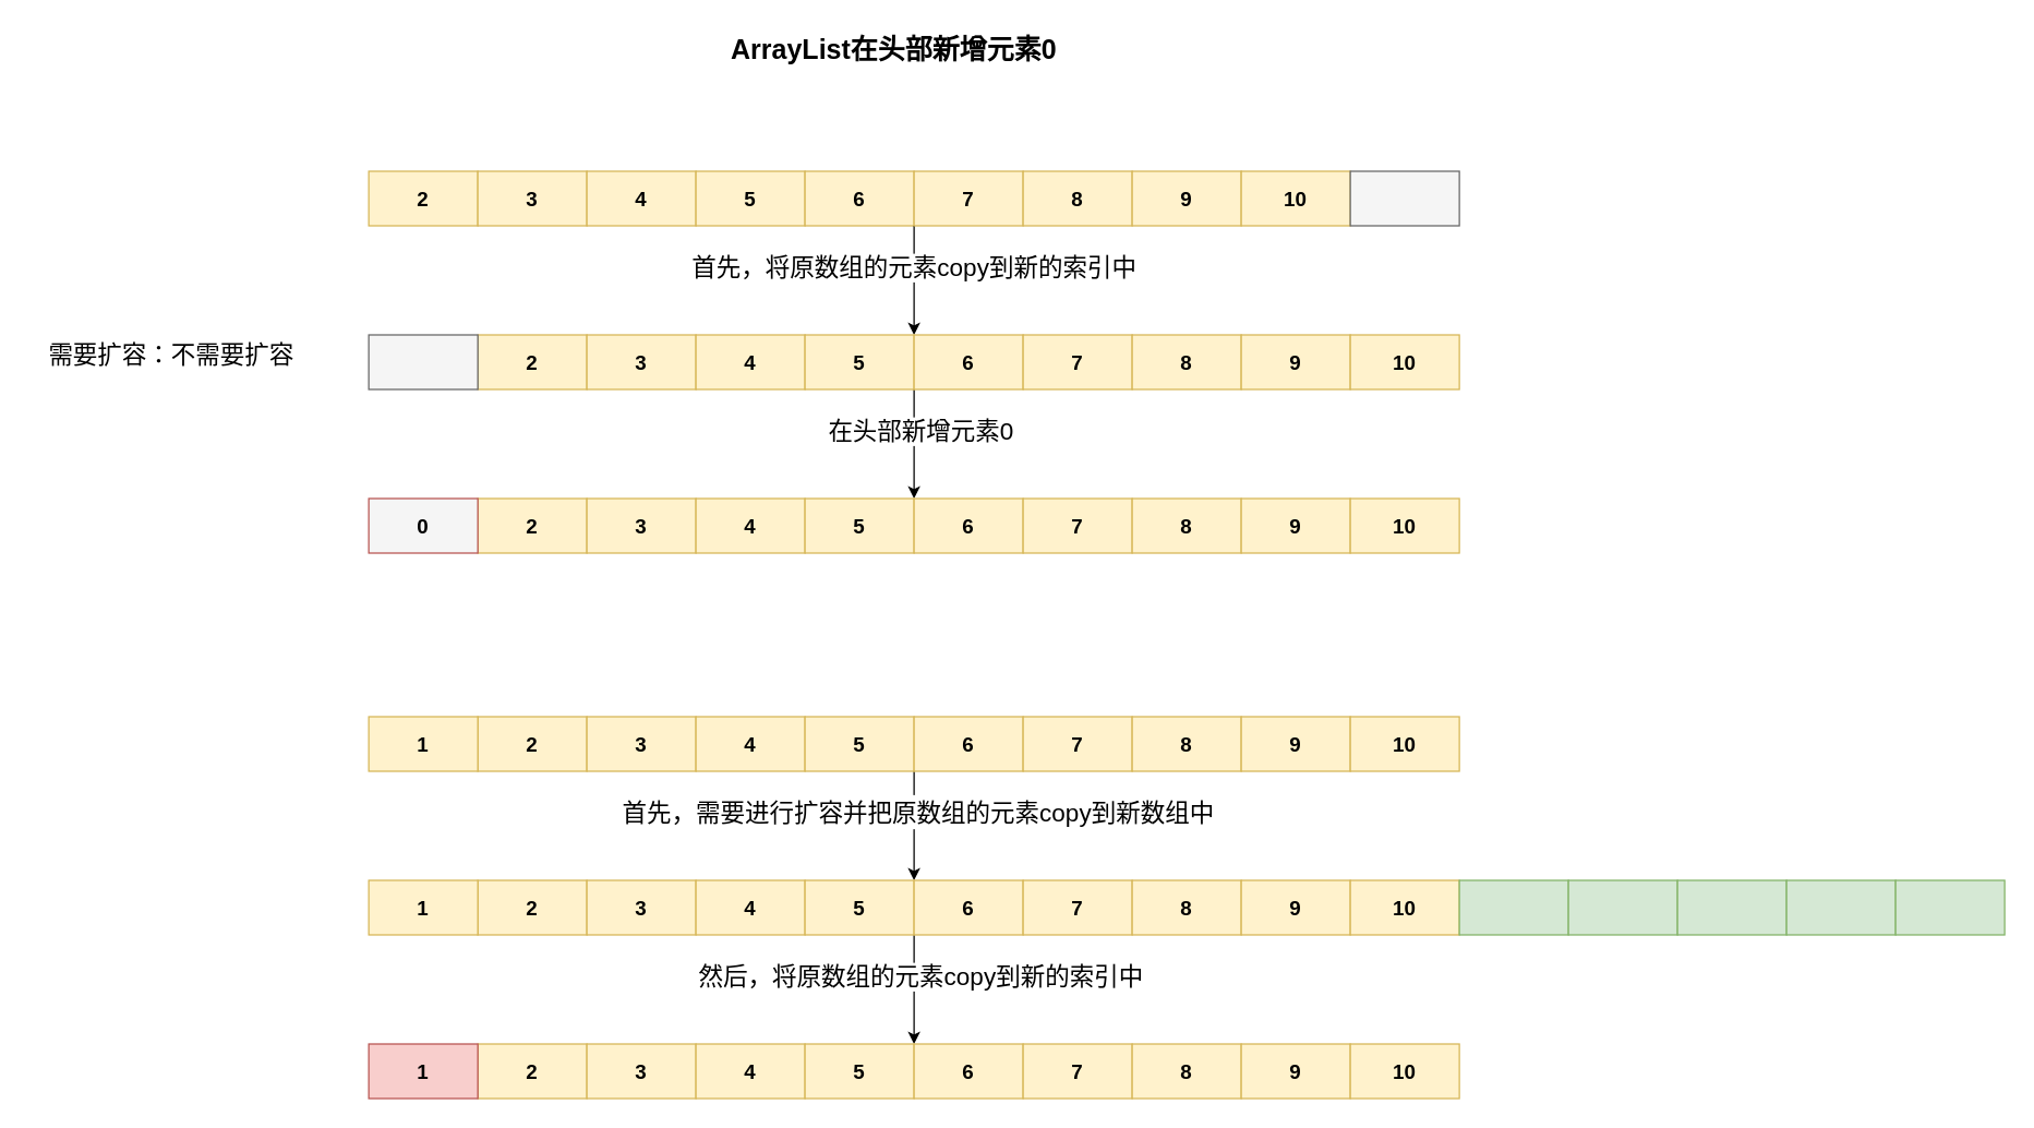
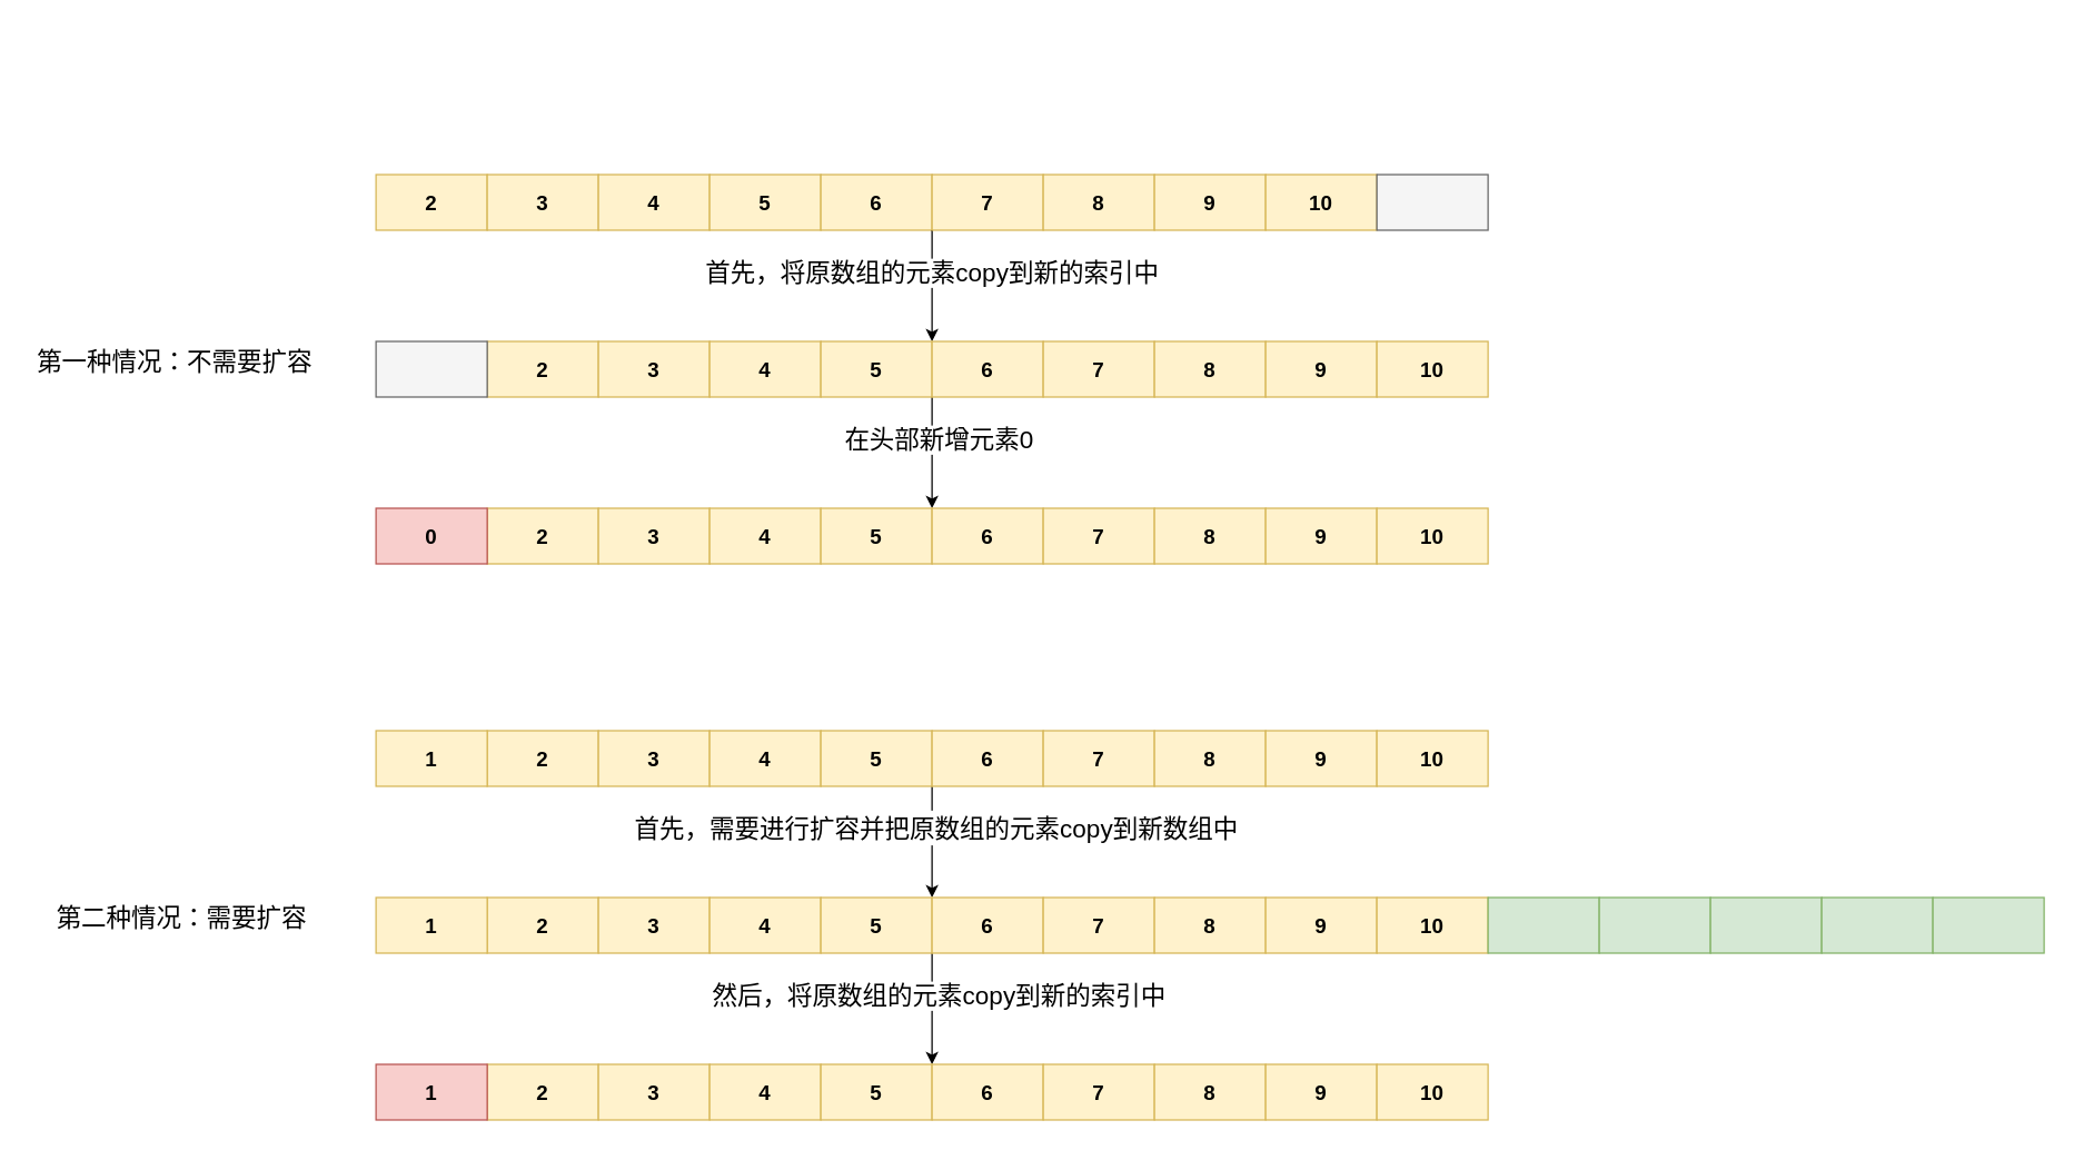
- <mxCell id="38" value="ArrayList在头部新增元素0" style="text;html=1;align=center;verticalAlign=middle;resizable=0;points=[];autosize=1;strokeColor=none;fontSize=20;fontStyle=1" vertex="1" parent="1"><mxGeometry x="530" y="20" width="250" height="30" as="geometry" /></mxCell>
- <mxCell id="37" value="需要扩容：不需要扩容" style="text;html=1;align=center;verticalAlign=middle;resizable=0;points=[];autosize=1;strokeColor=none;fontSize=18;" vertex="1" parent="1"><mxGeometry x="20" y="245" width="210" height="30" as="geometry" /></mxCell>
+ <mxCell id="37" value="第一种情况：不需要扩容" style="text;html=1;align=center;verticalAlign=middle;resizable=0;points=[];autosize=1;strokeColor=none;fontSize=18;" vertex="1" parent="1"><mxGeometry x="20" y="245" width="210" height="30" as="geometry" /></mxCell>
- <mxCell id="36" value="0" style="rounded=0;whiteSpace=wrap;html=1;fontStyle=1;fontSize=15;fillColor=#f5f5f5;strokeColor=#b85450;" vertex="1" parent="1"><mxGeometry x="270" y="365" width="80" height="40" as="geometry" /></mxCell>
+ <mxCell id="36" value="0" style="rounded=0;whiteSpace=wrap;html=1;fontStyle=1;fontSize=15;fillColor=#f8cecc;strokeColor=#b85450;" vertex="1" parent="1"><mxGeometry x="270" y="365" width="80" height="40" as="geometry" /></mxCell>
+ <mxCell id="73" value="第二种情况：需要扩容" style="text;html=1;align=center;verticalAlign=middle;resizable=0;points=[];autosize=1;strokeColor=none;fontSize=18;" vertex="1" parent="1"><mxGeometry x="30" y="645" width="200" height="30" as="geometry" /></mxCell>
